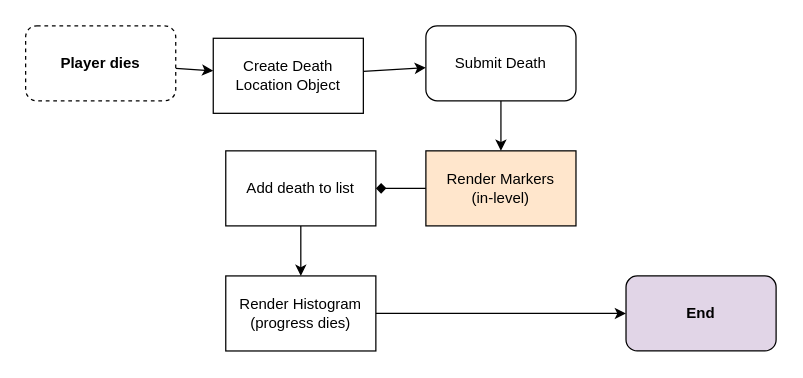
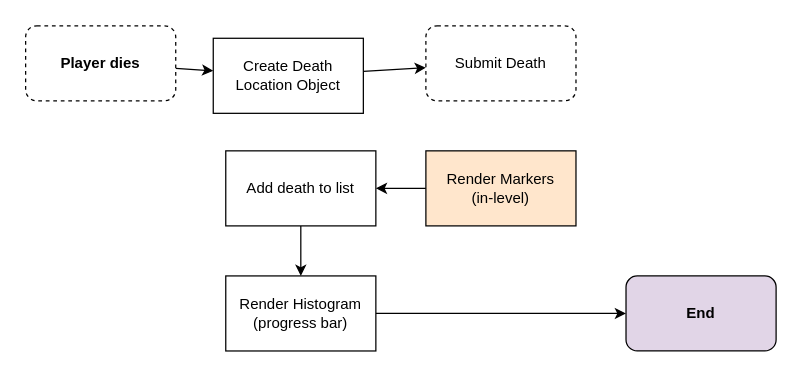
- <mxCell id="7" value="Submit Death" style="rounded=1;whiteSpace=wrap;html=1;fontStyle=0" parent="1" vertex="1"><mxGeometry x="340" y="20" width="120" height="60" as="geometry" /></mxCell>
+ <mxCell id="7" value="Submit Death" style="rounded=1;whiteSpace=wrap;html=1;fontStyle=0;dashed=1;" parent="1" vertex="1"><mxGeometry x="340" y="20" width="120" height="60" as="geometry" /></mxCell>
- <mxCell id="6" style="edgeStyle=none;html=1;fontSize=12;" parent="1" source="7" target="9" edge="1"><mxGeometry relative="1" as="geometry" /></mxCell>
- <mxCell id="8" style="edgeStyle=none;html=1;fontSize=12;endArrow=diamond;" parent="1" source="9" target="11" edge="1"><mxGeometry relative="1" as="geometry" /></mxCell>
+ <mxCell id="8" style="edgeStyle=none;html=1;fontSize=12;" parent="1" source="9" target="11" edge="1"><mxGeometry relative="1" as="geometry" /></mxCell>
- <mxCell id="13" value="&lt;font style=&quot;font-size: 12px;&quot;&gt;Render Histogram&lt;br&gt;(progress dies)&lt;br&gt;&lt;/font&gt;" style="rounded=0;whiteSpace=wrap;html=1;shadow=0;glass=0;sketch=0;fontSize=8;" parent="1" vertex="1"><mxGeometry x="180" y="220" width="120" height="60" as="geometry" /></mxCell>
+ <mxCell id="13" value="&lt;font style=&quot;font-size: 12px;&quot;&gt;Render Histogram&lt;br&gt;(progress bar)&lt;br&gt;&lt;/font&gt;" style="rounded=0;whiteSpace=wrap;html=1;shadow=0;glass=0;sketch=0;fontSize=8;" parent="1" vertex="1"><mxGeometry x="180" y="220" width="120" height="60" as="geometry" /></mxCell>
